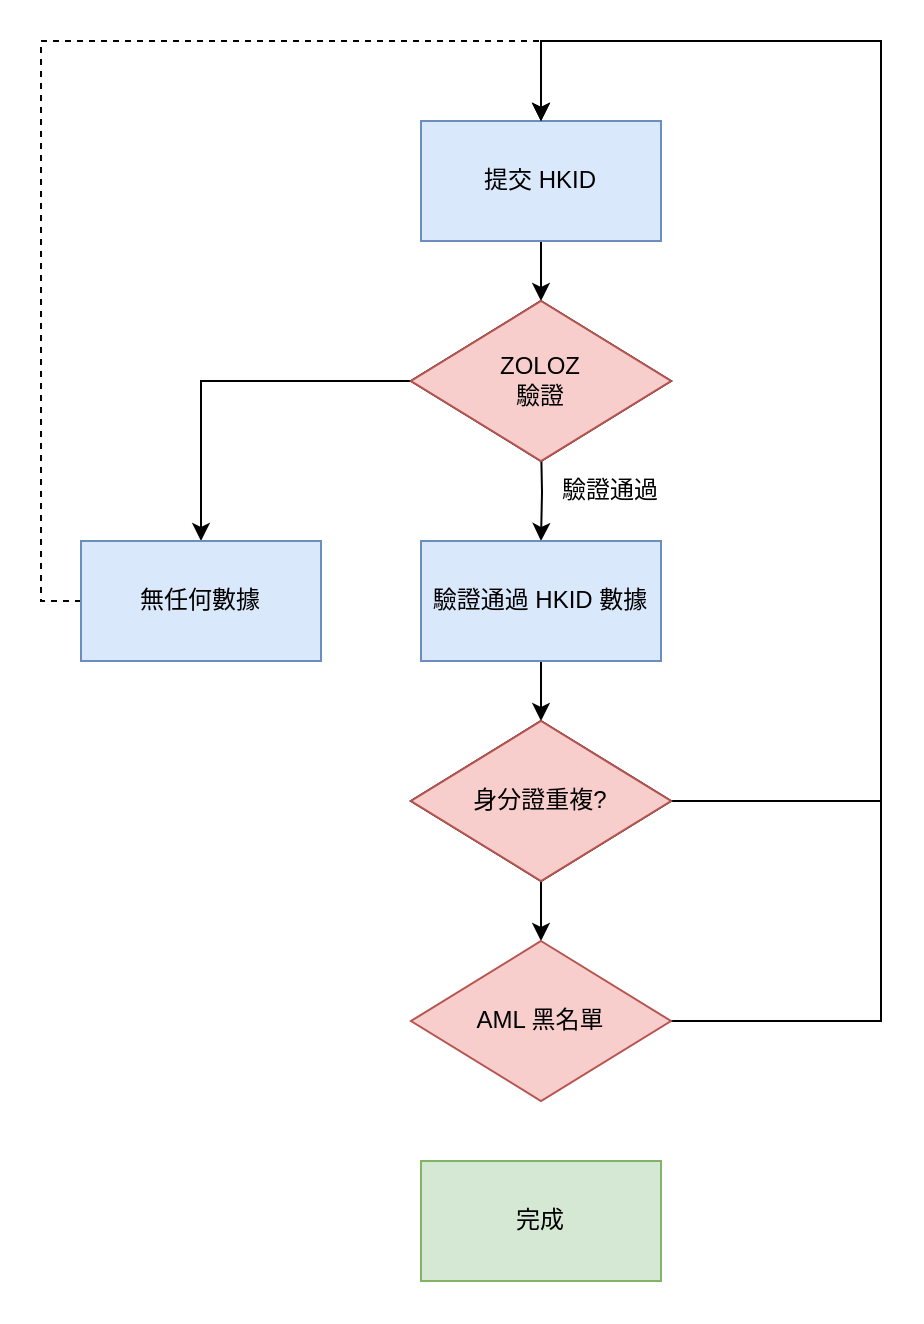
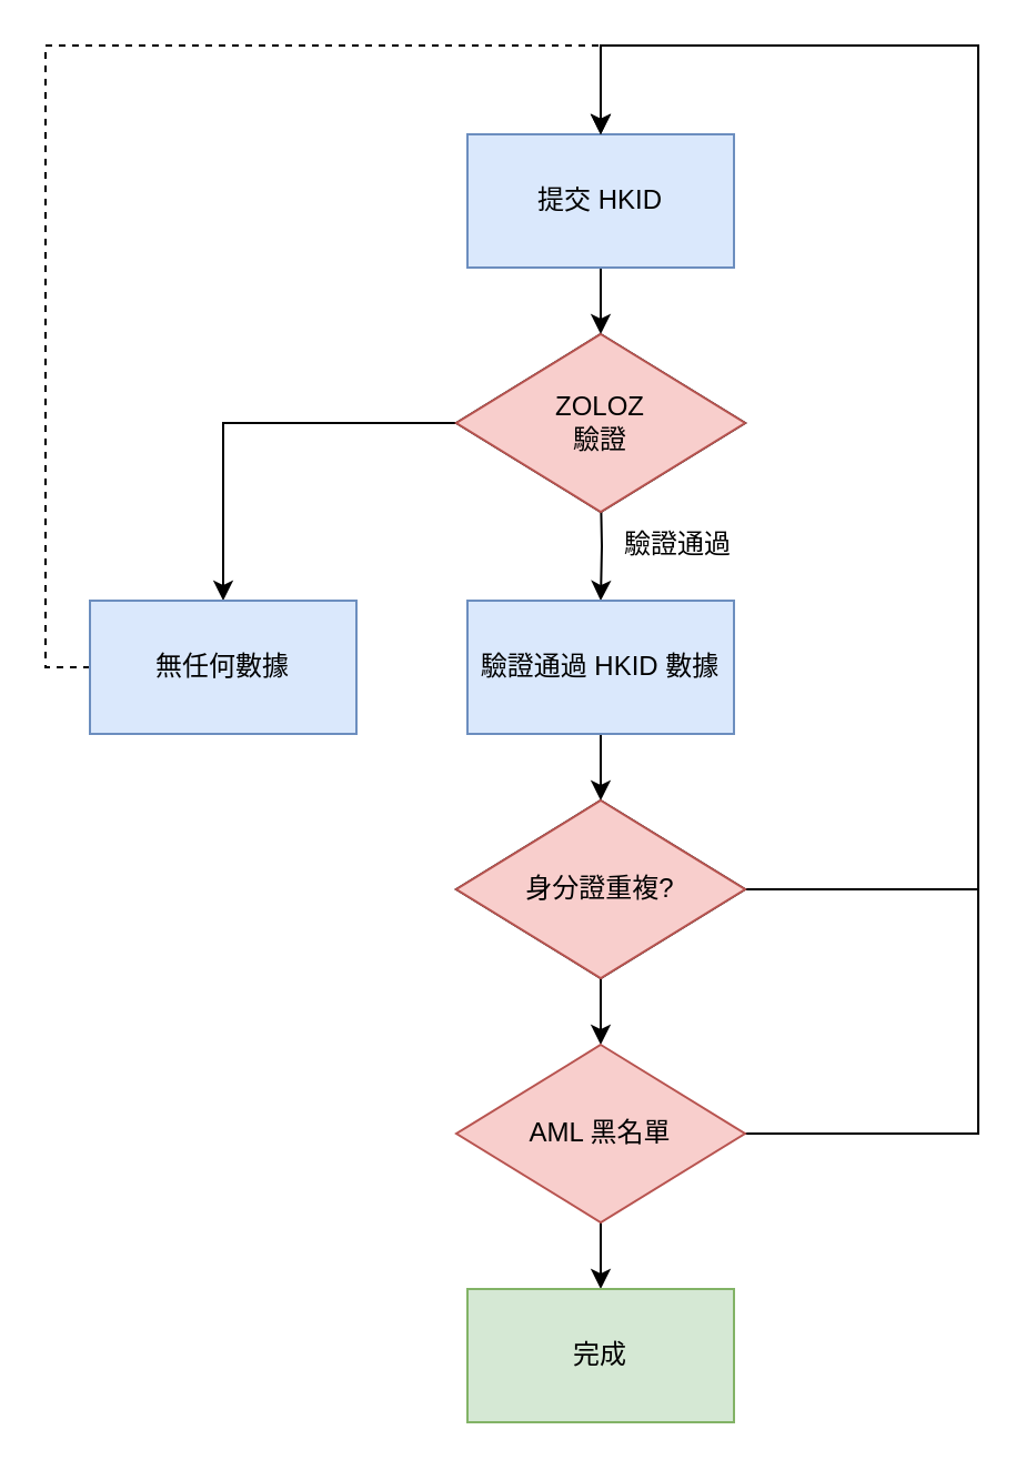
+ <mxCell id="15" value="" style="edgeStyle=orthogonalEdgeStyle;rounded=0;orthogonalLoop=1;jettySize=auto;html=1;" edge="1" parent="1" source="17" target="18"><mxGeometry relative="1" as="geometry" /></mxCell>
